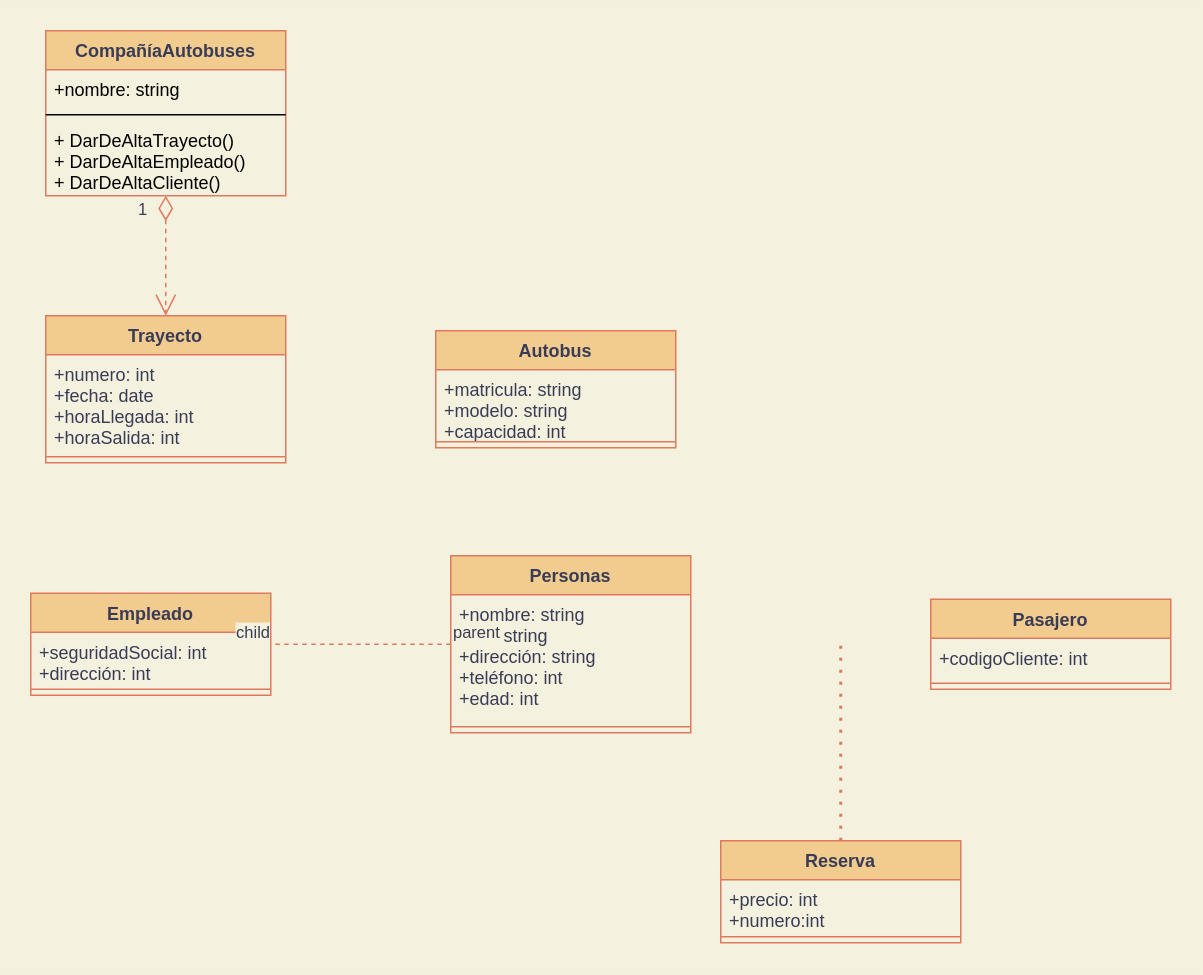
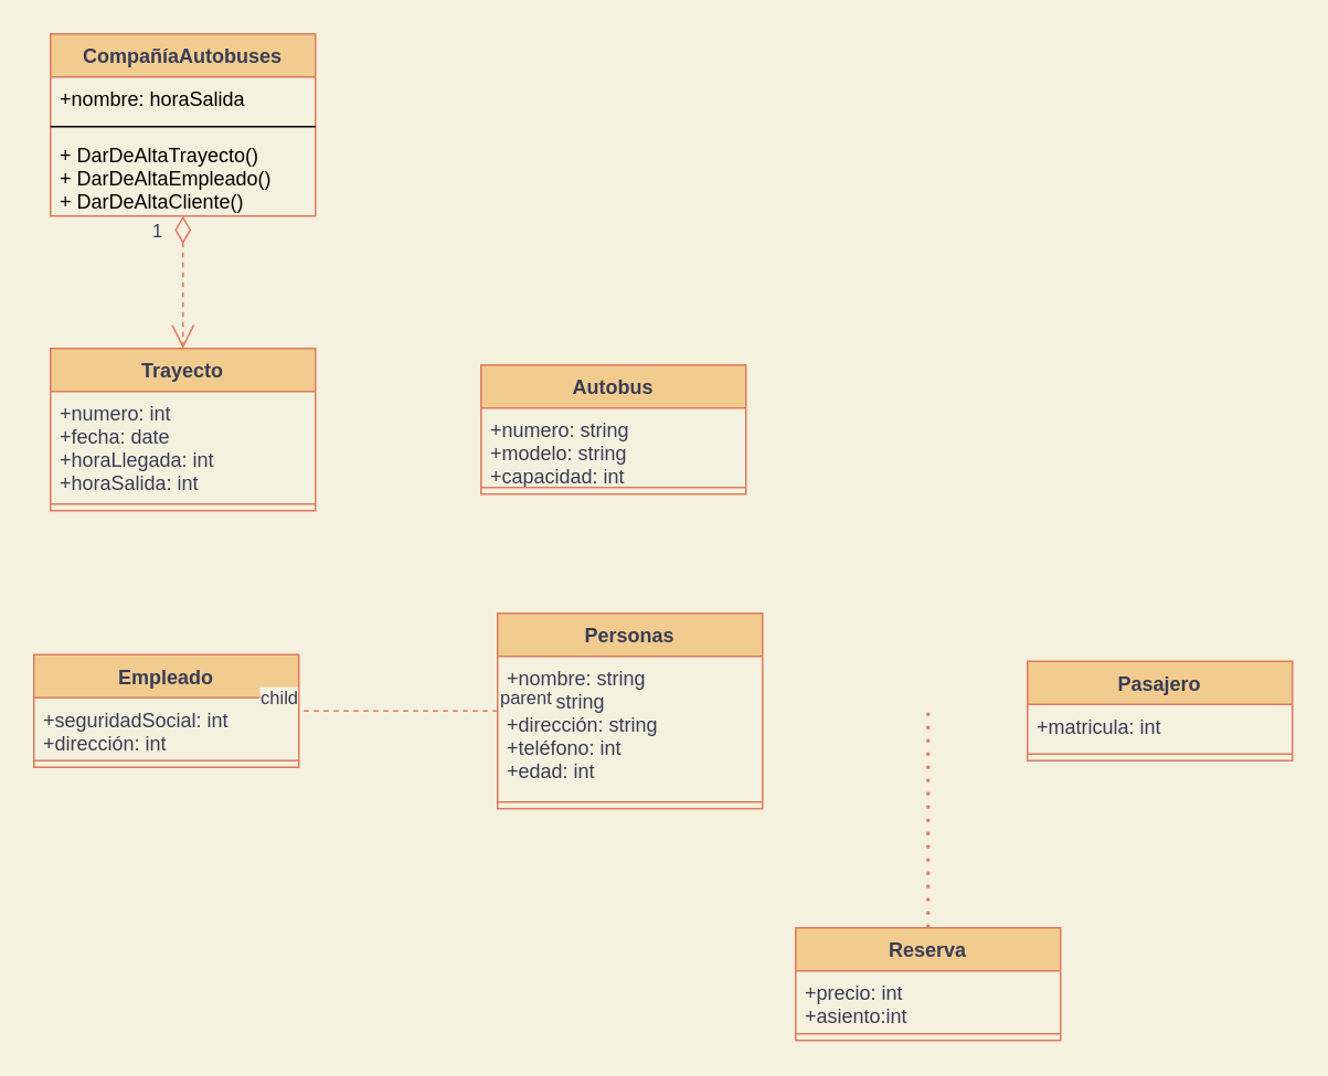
- <mxCell id="26" value="+nombre: string" style="text;strokeColor=none;fillColor=none;align=left;verticalAlign=top;spacingLeft=4;spacingRight=4;overflow=hidden;rotatable=0;points=[[0,0.5],[1,0.5]];portConstraint=eastwest;" parent="25" vertex="1"><mxGeometry y="26" width="160" height="26" as="geometry" /></mxCell>
+ <mxCell id="26" value="+nombre: horaSalida" style="text;strokeColor=none;fillColor=none;align=left;verticalAlign=top;spacingLeft=4;spacingRight=4;overflow=hidden;rotatable=0;points=[[0,0.5],[1,0.5]];portConstraint=eastwest;" parent="25" vertex="1"><mxGeometry y="26" width="160" height="26" as="geometry" /></mxCell>
- <mxCell id="7" value="+matricula: string&#10;+modelo: string&#10;+capacidad: int" style="text;strokeColor=none;fillColor=none;align=left;verticalAlign=top;spacingLeft=4;spacingRight=4;overflow=hidden;rotatable=0;points=[[0,0.5],[1,0.5]];portConstraint=eastwest;fontColor=#393C56;" parent="6" vertex="1"><mxGeometry y="26" width="160" height="44" as="geometry" /></mxCell>
+ <mxCell id="7" value="+numero: string&#10;+modelo: string&#10;+capacidad: int" style="text;strokeColor=none;fillColor=none;align=left;verticalAlign=top;spacingLeft=4;spacingRight=4;overflow=hidden;rotatable=0;points=[[0,0.5],[1,0.5]];portConstraint=eastwest;fontColor=#393C56;" parent="6" vertex="1"><mxGeometry y="26" width="160" height="44" as="geometry" /></mxCell>
- <mxCell id="16" value="+codigoCliente: int" style="text;strokeColor=none;fillColor=none;align=left;verticalAlign=top;spacingLeft=4;spacingRight=4;overflow=hidden;rotatable=0;points=[[0,0.5],[1,0.5]];portConstraint=eastwest;fontColor=#393C56;" parent="15" vertex="1"><mxGeometry y="26" width="160" height="26" as="geometry" /></mxCell>
+ <mxCell id="16" value="+matricula: int" style="text;strokeColor=none;fillColor=none;align=left;verticalAlign=top;spacingLeft=4;spacingRight=4;overflow=hidden;rotatable=0;points=[[0,0.5],[1,0.5]];portConstraint=eastwest;fontColor=#393C56;" parent="15" vertex="1"><mxGeometry y="26" width="160" height="26" as="geometry" /></mxCell>
- <mxCell id="23" value="+precio: int&#10;+numero:int&#10;" style="text;strokeColor=none;fillColor=none;align=left;verticalAlign=top;spacingLeft=4;spacingRight=4;overflow=hidden;rotatable=0;points=[[0,0.5],[1,0.5]];portConstraint=eastwest;fontColor=#393C56;" parent="22" vertex="1"><mxGeometry y="26" width="160" height="34" as="geometry" /></mxCell>
+ <mxCell id="23" value="+precio: int&#10;+asiento:int&#10;" style="text;strokeColor=none;fillColor=none;align=left;verticalAlign=top;spacingLeft=4;spacingRight=4;overflow=hidden;rotatable=0;points=[[0,0.5],[1,0.5]];portConstraint=eastwest;fontColor=#393C56;" parent="22" vertex="1"><mxGeometry y="26" width="160" height="34" as="geometry" /></mxCell>
